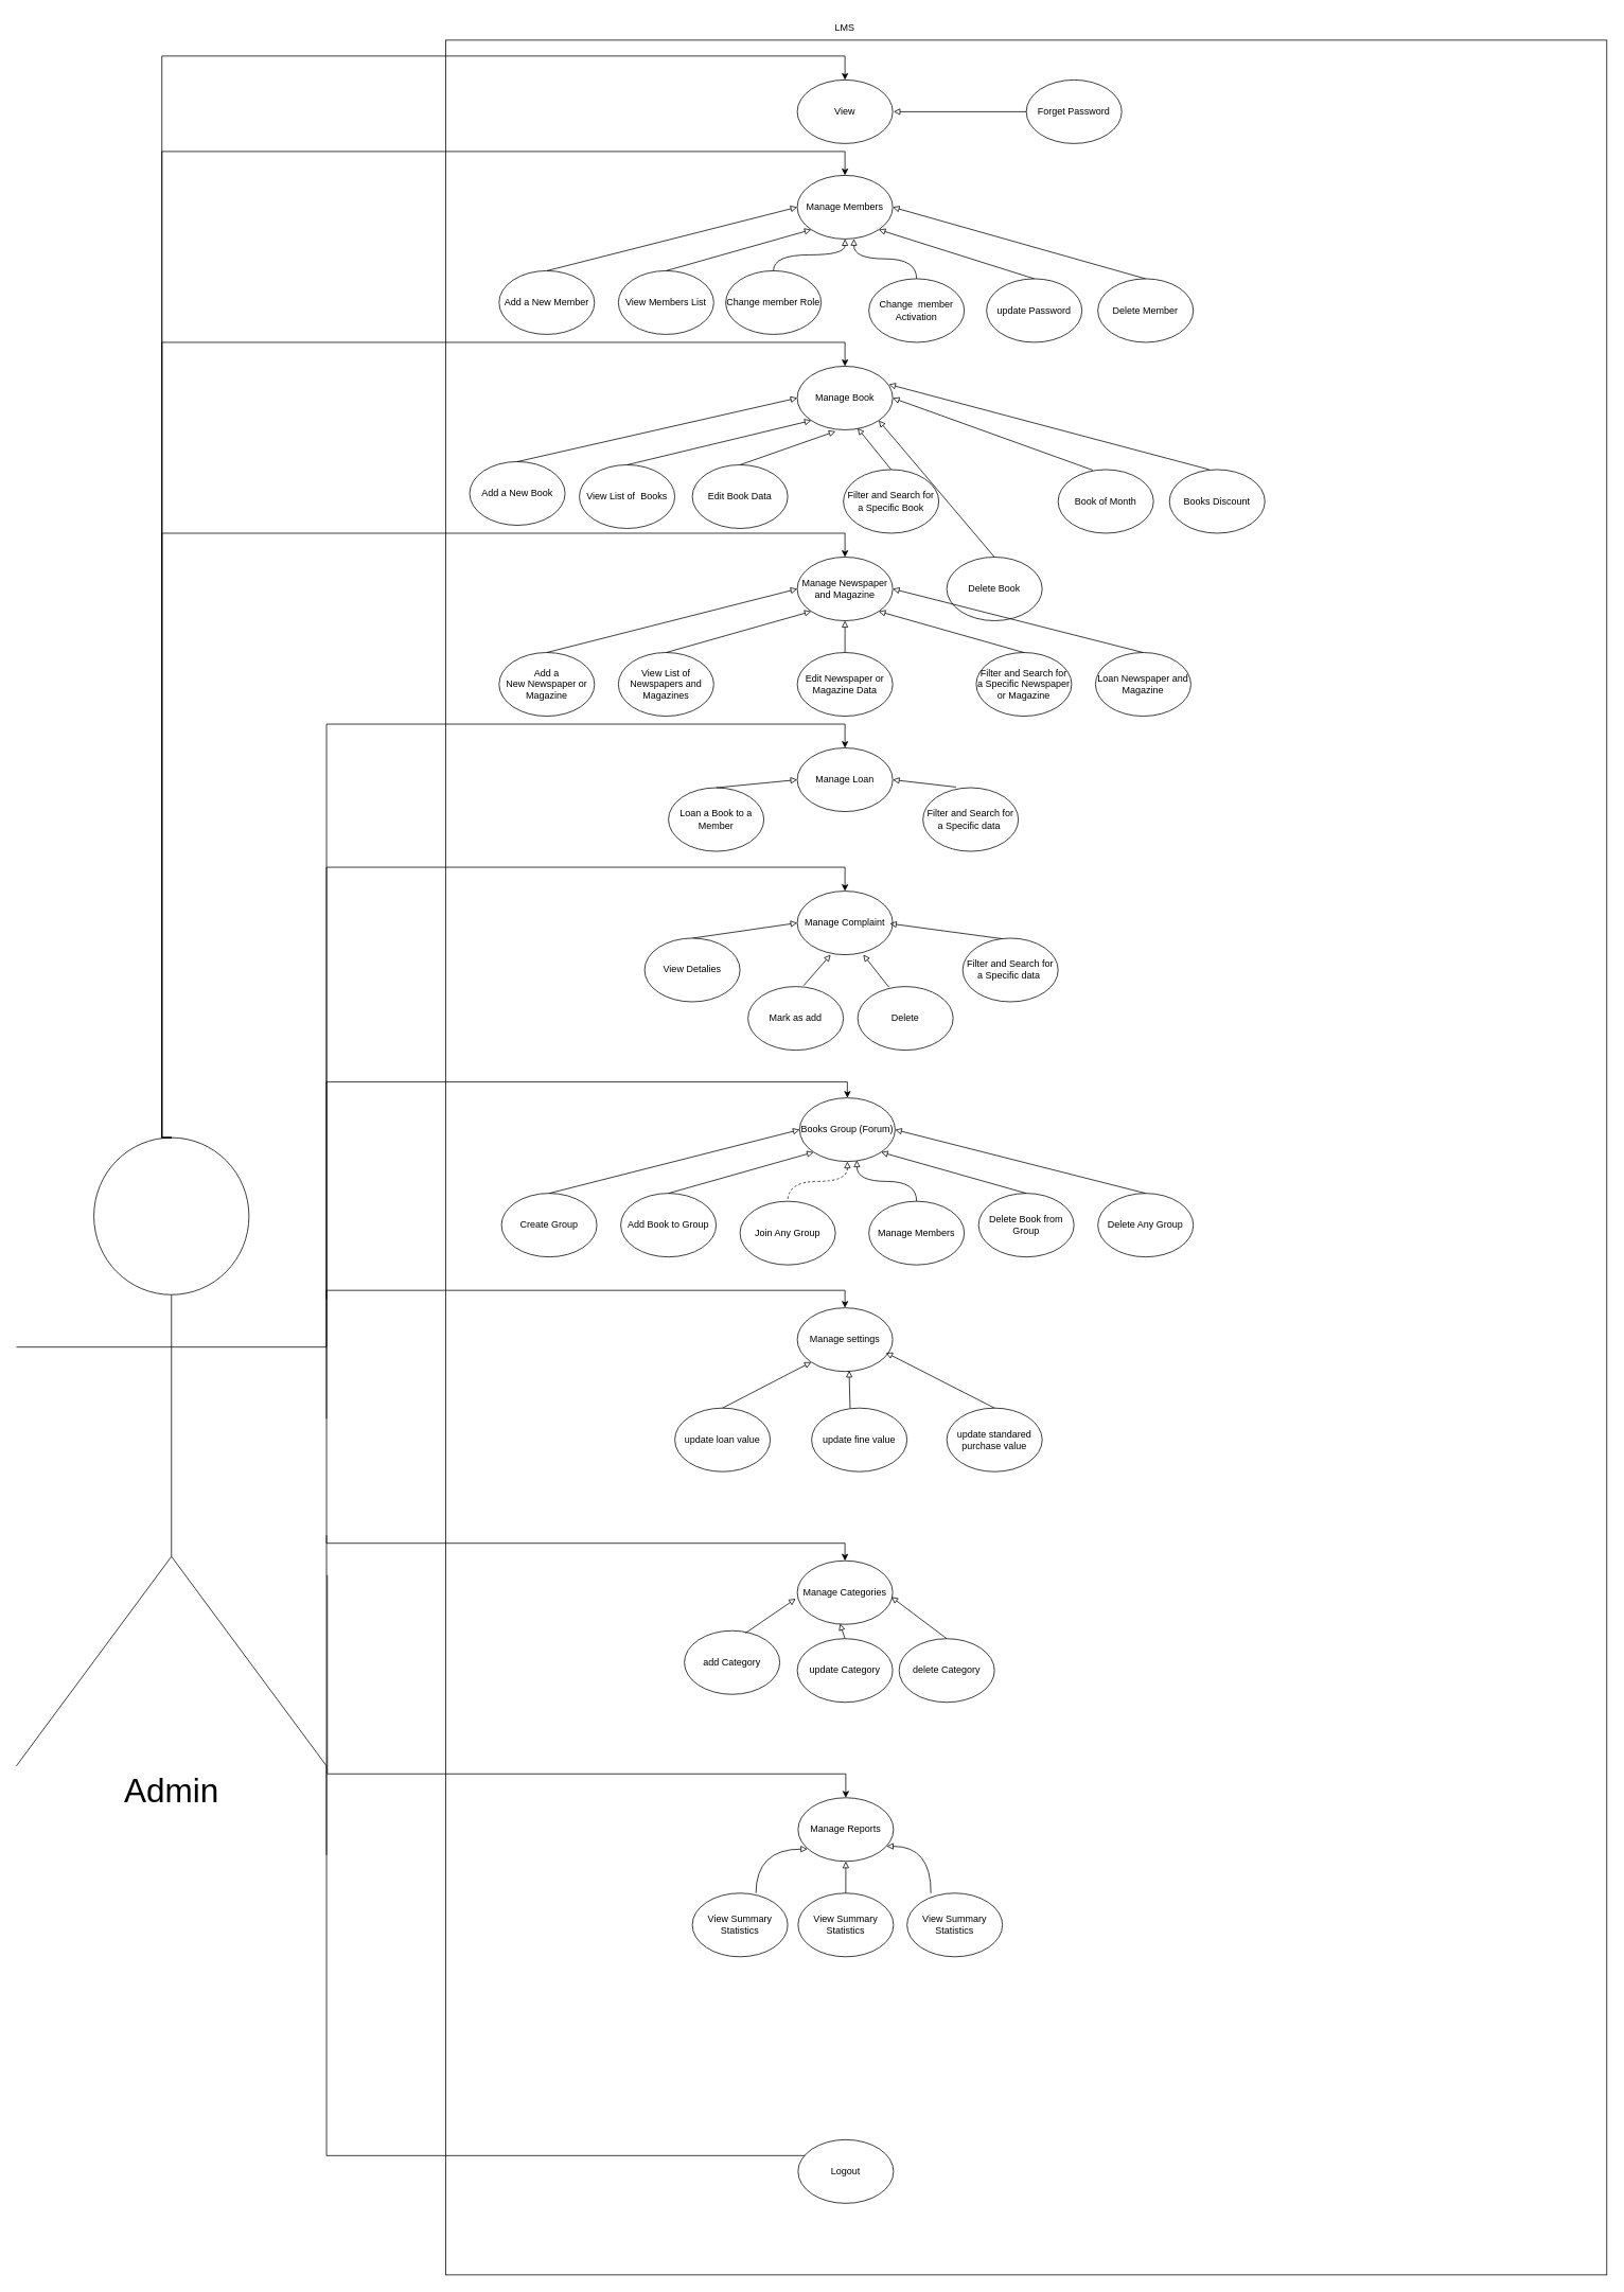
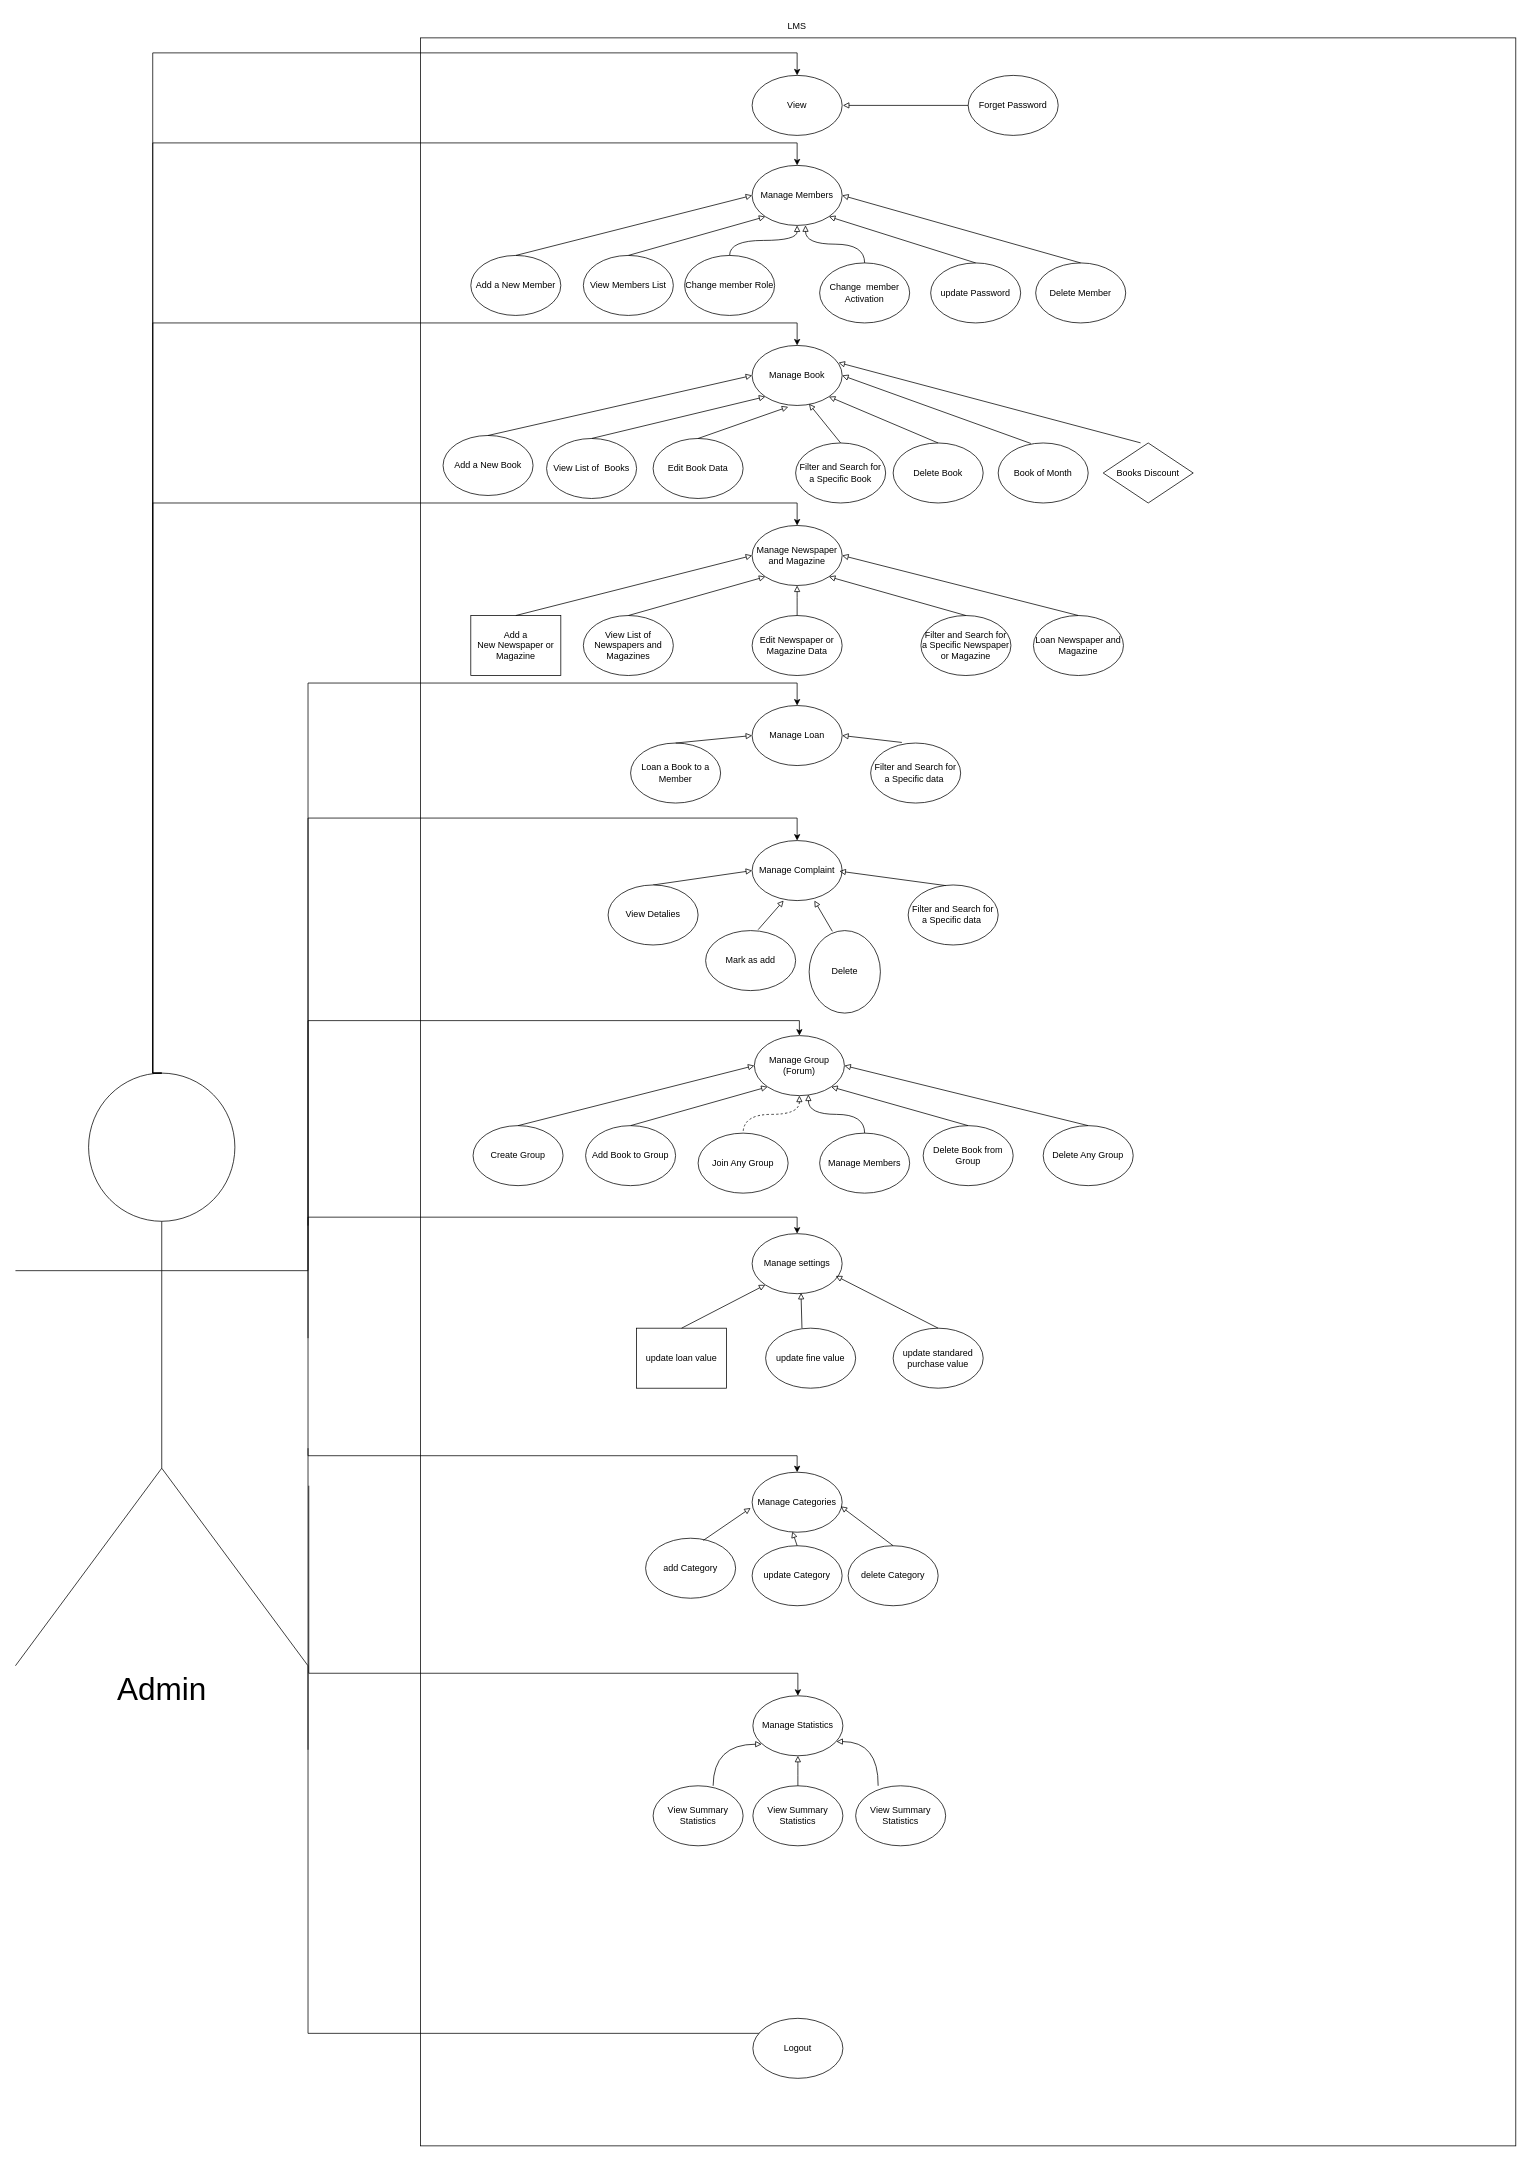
- <mxCell id="108" value="Books Discount" style="ellipse;whiteSpace=wrap;html=1;fontSize=12;" vertex="1" parent="1"><mxGeometry x="1470" y="590" width="120" height="80" as="geometry" /></mxCell>
+ <mxCell id="108" value="Books Discount" style="rhombus;whiteSpace=wrap;html=1;fontSize=12;" vertex="1" parent="1"><mxGeometry x="1470" y="590" width="120" height="80" as="geometry" /></mxCell>
- <mxCell id="47" value="Delete Book" style="ellipse;whiteSpace=wrap;html=1;fontSize=12;" parent="1" vertex="1"><mxGeometry x="1190" y="700" width="120" height="80" as="geometry" /></mxCell>
+ <mxCell id="47" value="Delete Book" style="ellipse;whiteSpace=wrap;html=1;fontSize=12;" parent="1" vertex="1"><mxGeometry x="1190" y="590" width="120" height="80" as="geometry" /></mxCell>
- <mxCell id="59" value="&lt;span style=&quot;text-align: left; font-size: 12px;&quot;&gt;Add a New&amp;nbsp;&lt;/span&gt;&lt;span style=&quot;text-align: left; font-size: 12px;&quot;&gt;Newspaper&amp;nbsp;&lt;/span&gt;&lt;span style=&quot;text-align: left; font-size: 12px;&quot;&gt;or Magazine&lt;/span&gt;" style="ellipse;whiteSpace=wrap;html=1;fontSize=12;" parent="1" vertex="1"><mxGeometry x="627" y="820" width="120" height="80" as="geometry" /></mxCell>
+ <mxCell id="59" value="&lt;span style=&quot;text-align: left; font-size: 12px;&quot;&gt;Add a New&amp;nbsp;&lt;/span&gt;&lt;span style=&quot;text-align: left; font-size: 12px;&quot;&gt;Newspaper&amp;nbsp;&lt;/span&gt;&lt;span style=&quot;text-align: left; font-size: 12px;&quot;&gt;or Magazine&lt;/span&gt;" style="whiteSpace=wrap;html=1;fontSize=12;rounded=0;" parent="1" vertex="1"><mxGeometry x="627" y="820" width="120" height="80" as="geometry" /></mxCell>
- <mxCell id="130" value="Delete" style="ellipse;whiteSpace=wrap;html=1;fontSize=12;" vertex="1" parent="1"><mxGeometry x="1078" y="1240" width="120" height="80" as="geometry" /></mxCell>
+ <mxCell id="130" value="Delete" style="ellipse;whiteSpace=wrap;html=1;fontSize=12;" vertex="1" parent="1"><mxGeometry x="1078" y="1240" width="95" height="110" as="geometry" /></mxCell>
- <mxCell id="86" value="Books Group (Forum)" style="ellipse;whiteSpace=wrap;html=1;fontSize=12;" parent="1" vertex="1"><mxGeometry x="1005" y="1380" width="120" height="80" as="geometry" /></mxCell>
+ <mxCell id="86" value="Manage Group (Forum)" style="ellipse;whiteSpace=wrap;html=1;fontSize=12;" parent="1" vertex="1"><mxGeometry x="1005" y="1380" width="120" height="80" as="geometry" /></mxCell>
- <mxCell id="91" value="Delete Any Group" style="ellipse;whiteSpace=wrap;html=1;fontSize=12;" parent="1" vertex="1"><mxGeometry x="1380" y="1500" width="120" height="80" as="geometry" /></mxCell>
+ <mxCell id="91" value="Delete Any Group" style="ellipse;whiteSpace=wrap;html=1;fontSize=12;" parent="1" vertex="1"><mxGeometry x="1390" y="1500" width="120" height="80" as="geometry" /></mxCell>
- <mxCell id="76" value="update loan value" style="ellipse;whiteSpace=wrap;html=1;fontSize=12;" parent="1" vertex="1"><mxGeometry x="848" y="1770" width="120" height="80" as="geometry" /></mxCell>
+ <mxCell id="76" value="update loan value" style="whiteSpace=wrap;html=1;fontSize=12;rounded=0;" parent="1" vertex="1"><mxGeometry x="848" y="1770" width="120" height="80" as="geometry" /></mxCell>
- <mxCell id="22" value="Manage Reports" style="ellipse;whiteSpace=wrap;html=1;fontSize=12;" parent="1" vertex="1"><mxGeometry x="1003" y="2260" width="120" height="80" as="geometry" /></mxCell>
+ <mxCell id="22" value="Manage Statistics" style="ellipse;whiteSpace=wrap;html=1;fontSize=12;" parent="1" vertex="1"><mxGeometry x="1003" y="2260" width="120" height="80" as="geometry" /></mxCell>
